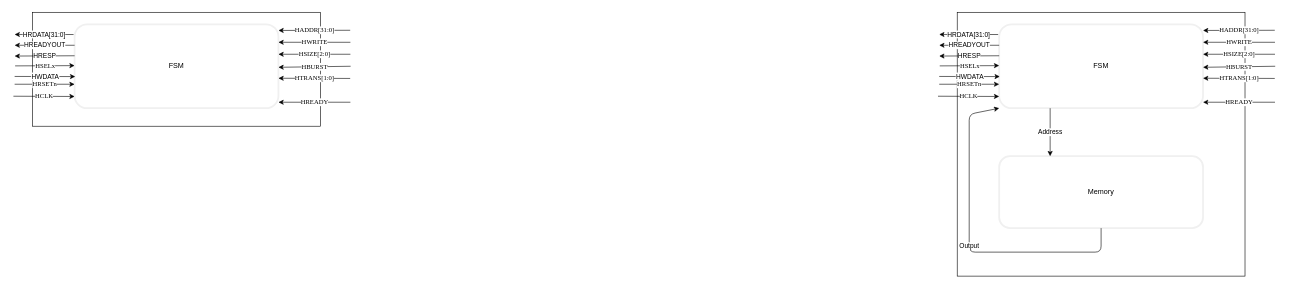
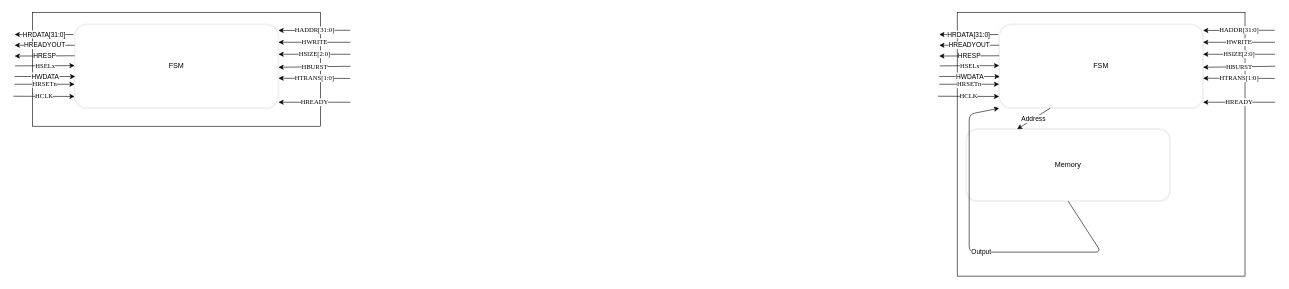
- <mxCell id="19" value="Memory" style="rounded=1;whiteSpace=wrap;html=1;strokeColor=#F0F0F0;strokeWidth=3;" vertex="1" parent="1"><mxGeometry x="1665.04" y="260" width="340" height="120" as="geometry" /></mxCell>
+ <mxCell id="19" value="Memory" style="rounded=1;whiteSpace=wrap;html=1;strokeColor=#F0F0F0;strokeWidth=3;" vertex="1" parent="1"><mxGeometry x="1610.04" y="215" width="340" height="120" as="geometry" /></mxCell>
